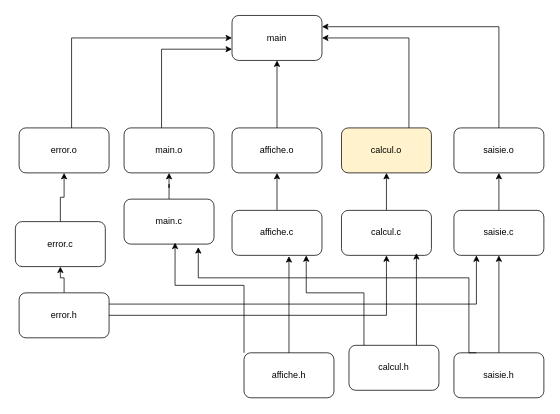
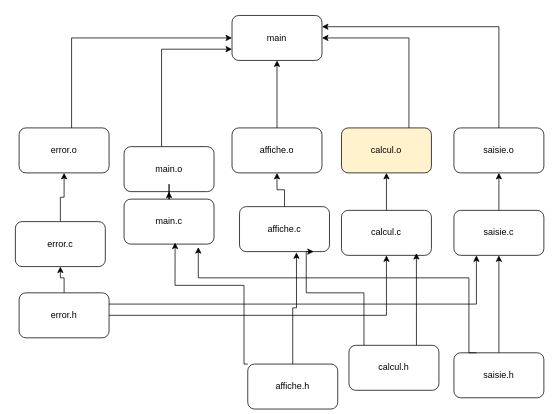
- <mxCell id="4" value="main.o" style="rounded=1;whiteSpace=wrap;html=1;" vertex="1" parent="1"><mxGeometry x="165" y="170" width="120" height="60" as="geometry" /></mxCell>
+ <mxCell id="4" value="main.o" style="rounded=1;whiteSpace=wrap;html=1;" vertex="1" parent="1"><mxGeometry x="165" y="195" width="120" height="60" as="geometry" /></mxCell>
- <mxCell id="20" value="affiche&lt;span style=&quot;background-color: initial;&quot;&gt;.c&lt;/span&gt;" style="rounded=1;whiteSpace=wrap;html=1;" vertex="1" parent="1"><mxGeometry x="309" y="280" width="120" height="60" as="geometry" /></mxCell>
+ <mxCell id="20" value="affiche&lt;span style=&quot;background-color: initial;&quot;&gt;.c&lt;/span&gt;" style="rounded=1;whiteSpace=wrap;html=1;" vertex="1" parent="1"><mxGeometry x="319" y="275" width="120" height="60" as="geometry" /></mxCell>
- <mxCell id="27" value="affiche.h" style="rounded=1;whiteSpace=wrap;html=1;" vertex="1" parent="1"><mxGeometry x="325" y="470" width="120" height="60" as="geometry" /></mxCell>
+ <mxCell id="27" value="affiche.h" style="rounded=1;whiteSpace=wrap;html=1;" vertex="1" parent="1"><mxGeometry x="330" y="485" width="120" height="60" as="geometry" /></mxCell>
